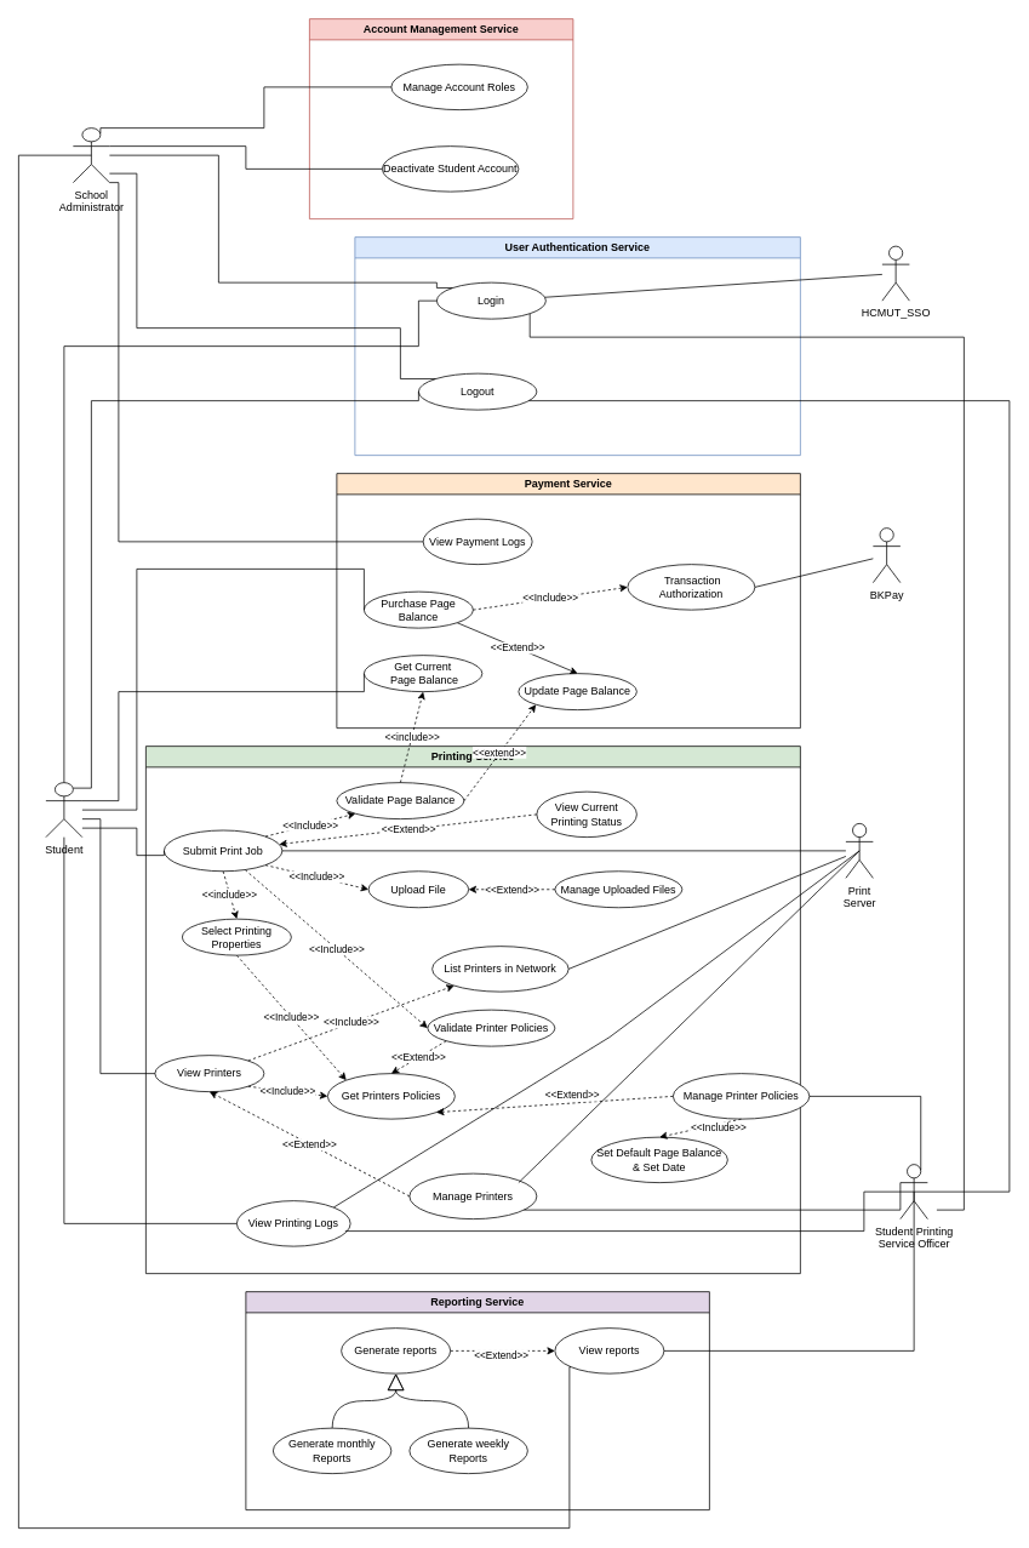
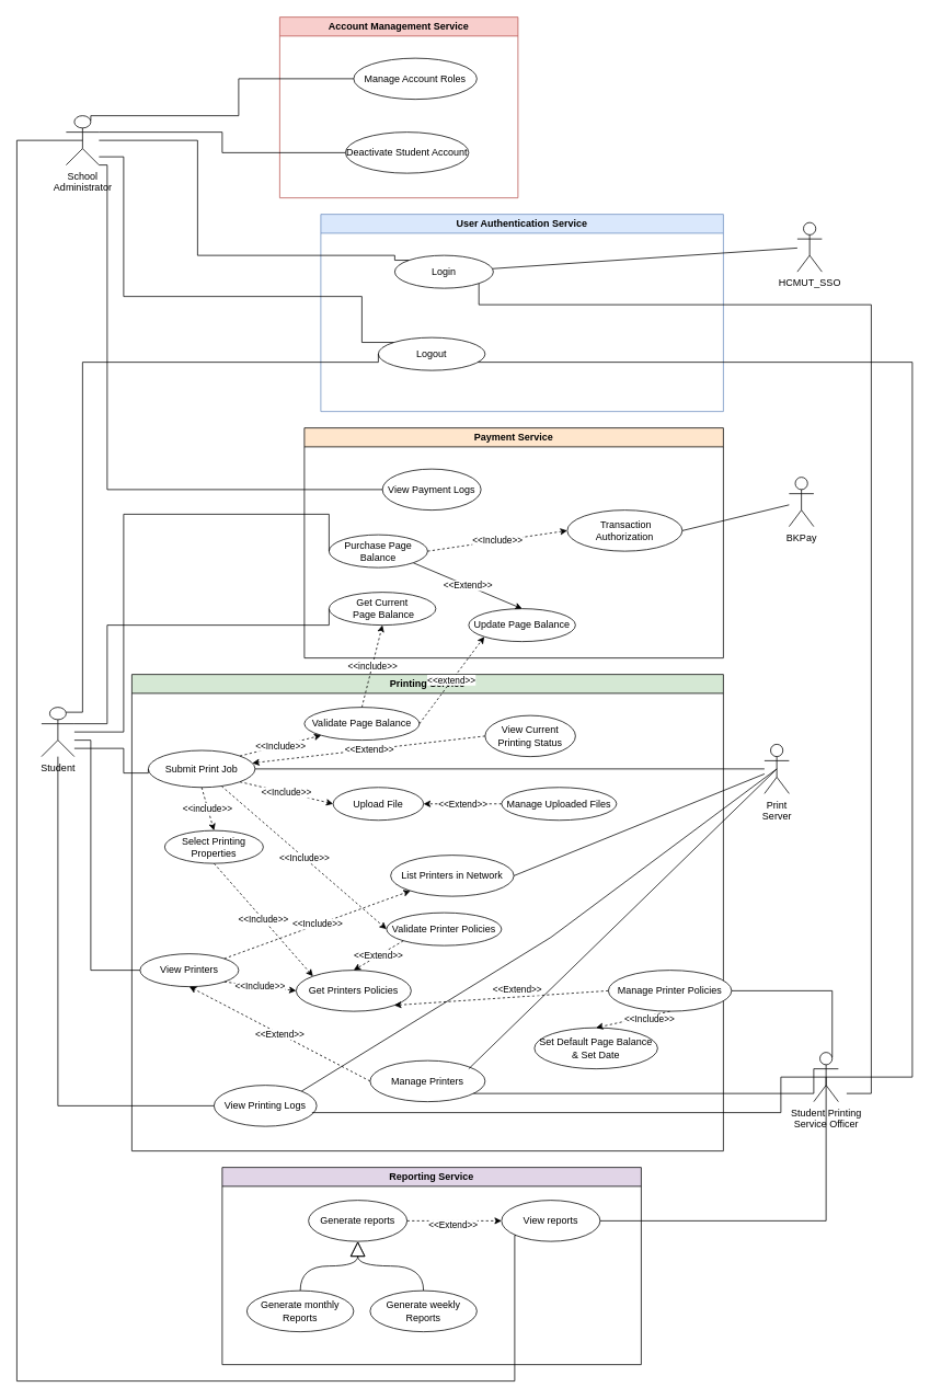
- <mxCell id="57" value="" style="endArrow=none;html=1;rounded=0;entryX=0;entryY=0.5;entryDx=0;entryDy=0;exitX=0.5;exitY=0;exitDx=0;exitDy=0;exitPerimeter=0;edgeStyle=orthogonalEdgeStyle;" edge="1" parent="1" source="33" target="53"><mxGeometry width="50" height="50" relative="1" as="geometry"><mxPoint x="140" y="840" as="sourcePoint" /><mxPoint x="790" y="460" as="targetPoint" /><Array as="points"><mxPoint x="70" y="380" /><mxPoint x="460" y="380" /><mxPoint x="460" y="330" /></Array></mxGeometry></mxCell>
